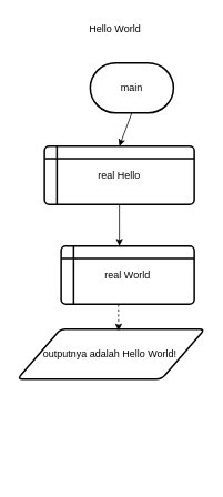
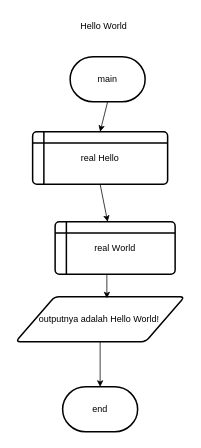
- <mxCell id="3" value="main" style="strokeWidth=2;html=1;shape=mxgraph.flowchart.terminator;whiteSpace=wrap;" parent="1" vertex="1"><mxGeometry x="108" y="75" width="100" height="60" as="geometry" /></mxCell>
+ <mxCell id="3" value="main" style="strokeWidth=2;html=1;shape=mxgraph.flowchart.terminator;whiteSpace=wrap;" parent="1" vertex="1"><mxGeometry x="93" y="75" width="100" height="60" as="geometry" /></mxCell>
- <mxCell id="4" value="real Hello" style="shape=internalStorage;whiteSpace=wrap;html=1;dx=15;dy=15;rounded=1;arcSize=8;strokeWidth=2;" parent="1" vertex="1"><mxGeometry x="53" y="175" width="180" height="70" as="geometry" /></mxCell>
+ <mxCell id="4" value="real Hello" style="shape=internalStorage;whiteSpace=wrap;html=1;dx=15;dy=15;rounded=1;arcSize=8;strokeWidth=2;" parent="1" vertex="1"><mxGeometry x="43" y="175" width="180" height="70" as="geometry" /></mxCell>
- <mxCell id="11" value="" style="endArrow=classic;html=1;rounded=0;exitX=0.431;exitY=1;exitDx=0;exitDy=0;exitPerimeter=0;entryX=0.54;entryY=0.033;entryDx=0;entryDy=0;entryPerimeter=0;dashed=1;" parent="1" source="10" target="5" edge="1"><mxGeometry width="50" height="50" relative="1" as="geometry"><mxPoint x="133" y="365" as="sourcePoint" /><mxPoint x="183" y="315" as="targetPoint" /></mxGeometry></mxCell>
+ <mxCell id="11" value="" style="endArrow=classic;html=1;rounded=0;exitX=0.431;exitY=1;exitDx=0;exitDy=0;exitPerimeter=0;entryX=0.54;entryY=0.033;entryDx=0;entryDy=0;entryPerimeter=0;" parent="1" source="10" target="5" edge="1"><mxGeometry width="50" height="50" relative="1" as="geometry"><mxPoint x="133" y="365" as="sourcePoint" /><mxPoint x="183" y="315" as="targetPoint" /></mxGeometry></mxCell>
+ <mxCell id="9" value="" style="endArrow=classic;html=1;rounded=0;exitX=0.5;exitY=1;exitDx=0;exitDy=0;entryX=0.5;entryY=0;entryDx=0;entryDy=0;entryPerimeter=0;" parent="1" source="5" target="6" edge="1"><mxGeometry width="50" height="50" relative="1" as="geometry"><mxPoint x="133" y="345" as="sourcePoint" /><mxPoint x="183" y="295" as="targetPoint" /></mxGeometry></mxCell>
+ <mxCell id="6" value="end" style="strokeWidth=2;html=1;shape=mxgraph.flowchart.terminator;whiteSpace=wrap;" parent="1" vertex="1"><mxGeometry x="83" y="515" width="100" height="60" as="geometry" /></mxCell>
